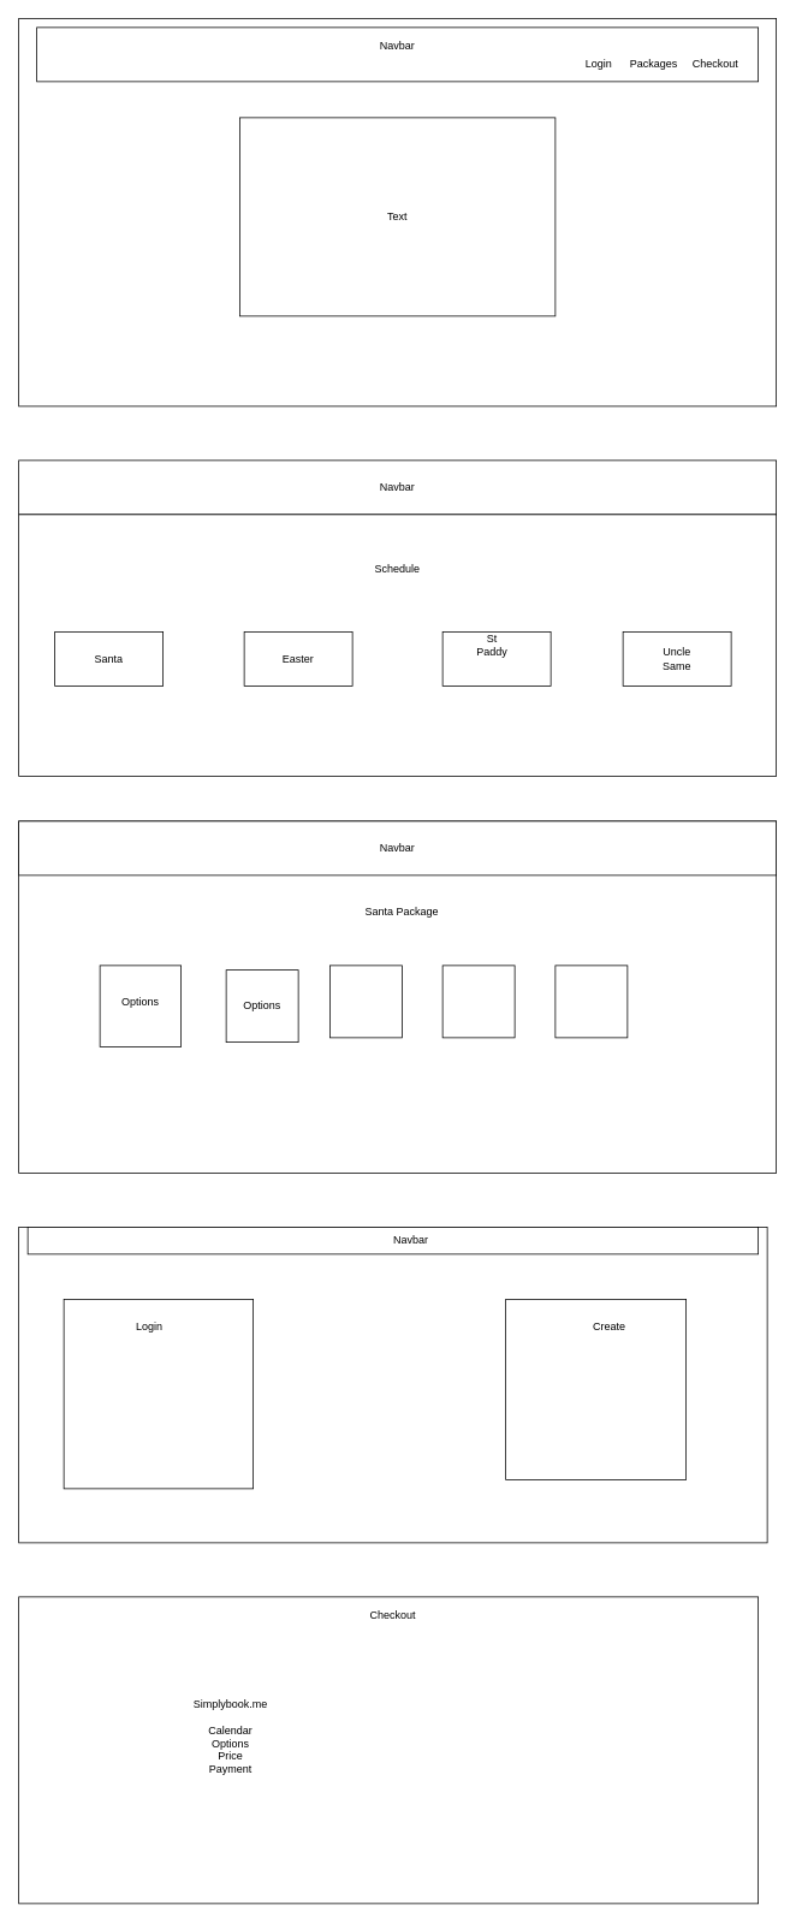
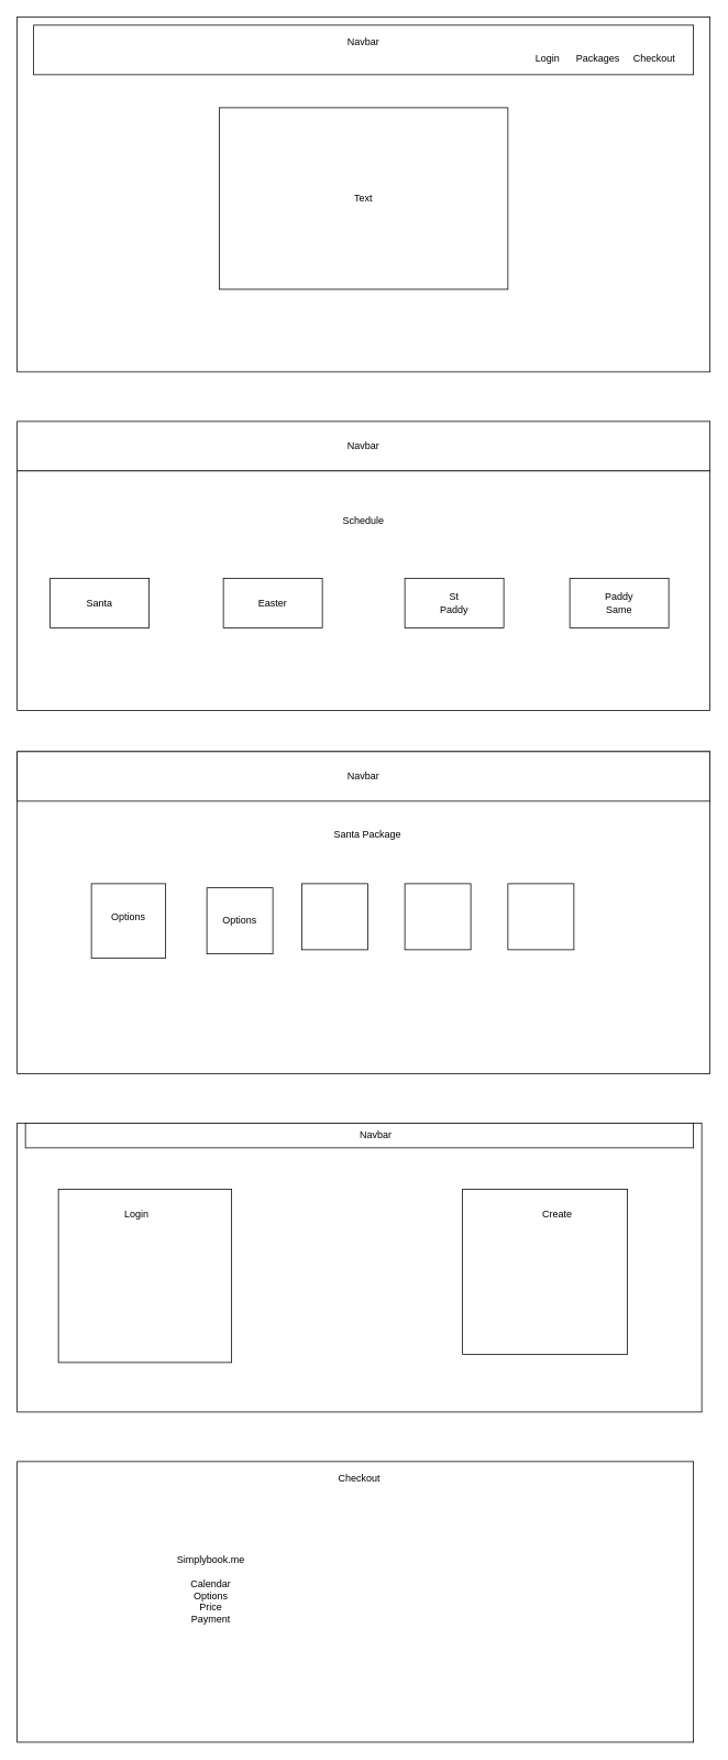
- <mxCell id="16" value="St Paddy" style="text;html=1;strokeColor=none;fillColor=none;align=center;verticalAlign=middle;whiteSpace=wrap;rounded=0;" vertex="1" parent="1"><mxGeometry x="525" y="705" width="40" height="20" as="geometry" /></mxCell>
+ <mxCell id="16" value="St Paddy" style="text;html=1;strokeColor=none;fillColor=none;align=center;verticalAlign=middle;whiteSpace=wrap;rounded=0;" vertex="1" parent="1"><mxGeometry x="530" y="720" width="40" height="20" as="geometry" /></mxCell>
- <mxCell id="17" value="Uncle Same" style="text;html=1;strokeColor=none;fillColor=none;align=center;verticalAlign=middle;whiteSpace=wrap;rounded=0;" vertex="1" parent="1"><mxGeometry x="730" y="720" width="40" height="20" as="geometry" /></mxCell>
+ <mxCell id="17" value="Paddy Same" style="text;html=1;strokeColor=none;fillColor=none;align=center;verticalAlign=middle;whiteSpace=wrap;rounded=0;" vertex="1" parent="1"><mxGeometry x="730" y="720" width="40" height="20" as="geometry" /></mxCell>
